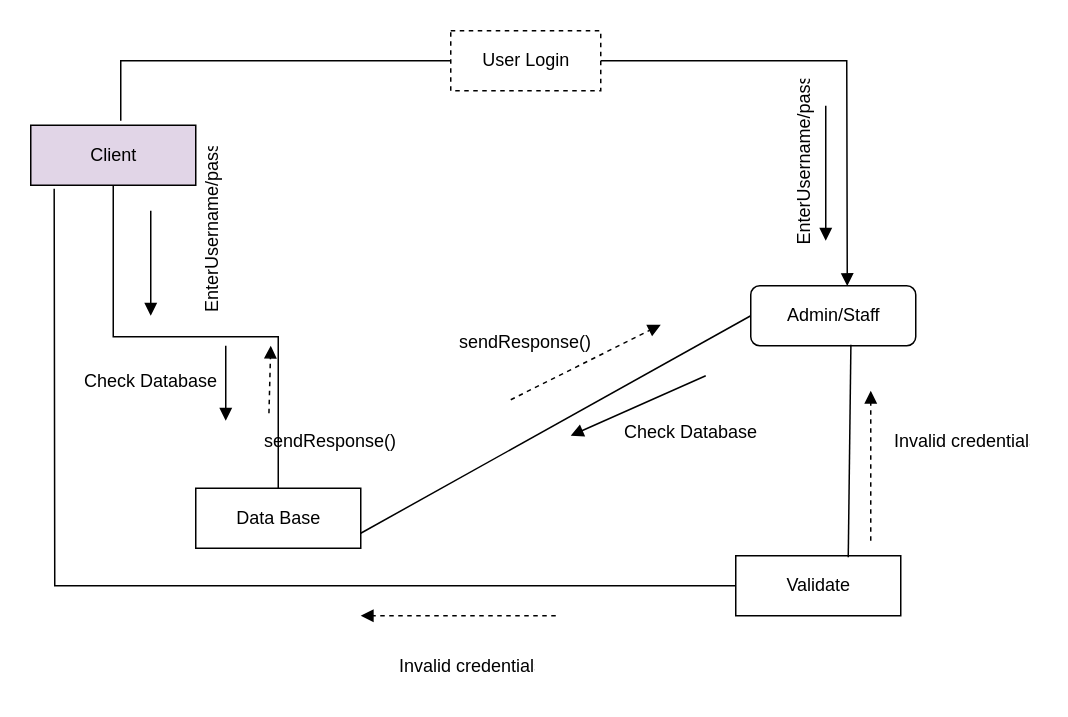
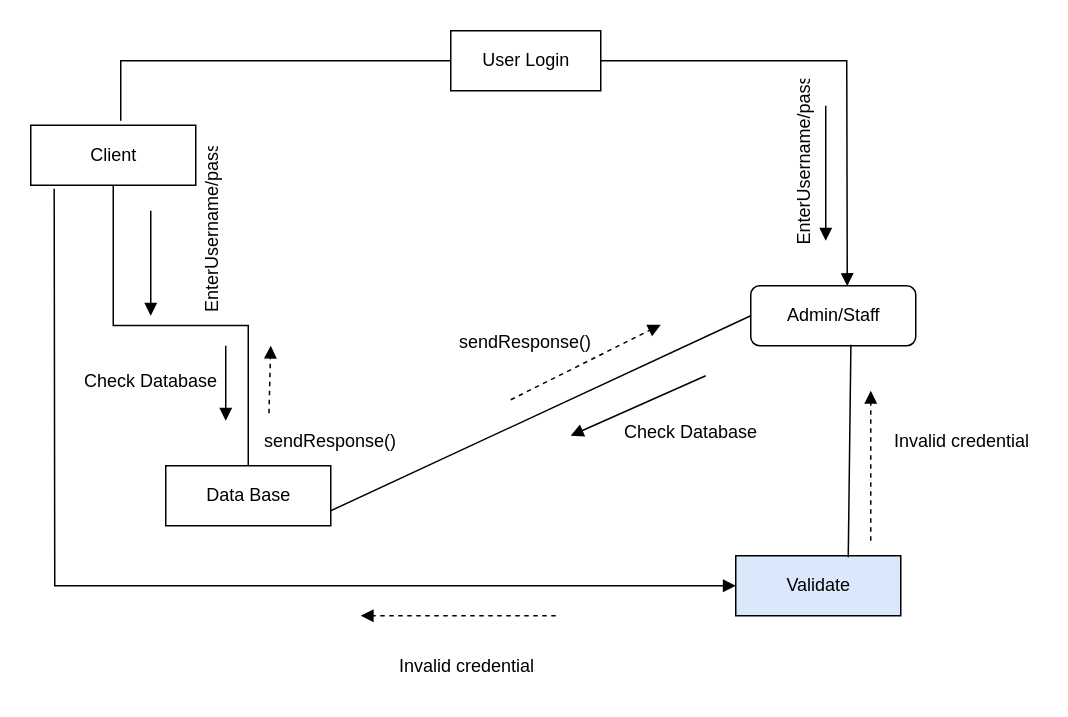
- <mxCell id="3" value="User Login" style="html=1;fillColor=#FFFFFF;dashed=1;" vertex="1" parent="1"><mxGeometry x="300" y="20" width="100" height="40" as="geometry" /></mxCell>
+ <mxCell id="3" value="User Login" style="html=1;fillColor=#FFFFFF;" vertex="1" parent="1"><mxGeometry x="300" y="20" width="100" height="40" as="geometry" /></mxCell>
- <mxCell id="5" value="Client" style="html=1;fillColor=#e1d5e7;" vertex="1" parent="1"><mxGeometry x="20" y="83" width="110" height="40" as="geometry" /></mxCell>
+ <mxCell id="5" value="Client" style="html=1;fillColor=#FFFFFF;" vertex="1" parent="1"><mxGeometry x="20" y="83" width="110" height="40" as="geometry" /></mxCell>
- <mxCell id="7" value="Data Base" style="html=1;fillColor=#FFFFFF;" vertex="1" parent="1"><mxGeometry x="130" y="325" width="110" height="40" as="geometry" /></mxCell>
+ <mxCell id="7" value="Data Base" style="html=1;fillColor=#FFFFFF;" vertex="1" parent="1"><mxGeometry x="110" y="310" width="110" height="40" as="geometry" /></mxCell>
- <mxCell id="27" value="" style="endArrow=none;html=1;rounded=0;entryX=0;entryY=0.5;entryDx=0;entryDy=0;exitX=0.142;exitY=1.06;exitDx=0;exitDy=0;exitPerimeter=0;" edge="1" parent="1" source="5" target="8"><mxGeometry relative="1" as="geometry"><mxPoint x="20" y="390" as="sourcePoint" /><mxPoint x="510" y="220" as="targetPoint" /><Array as="points"><mxPoint x="36" y="390" /></Array></mxGeometry></mxCell>
+ <mxCell id="27" value="" style="endArrow=block;html=1;rounded=0;entryX=0;entryY=0.5;entryDx=0;entryDy=0;exitX=0.142;exitY=1.06;exitDx=0;exitDy=0;exitPerimeter=0;" edge="1" parent="1" source="5" target="8"><mxGeometry relative="1" as="geometry"><mxPoint x="20" y="390" as="sourcePoint" /><mxPoint x="510" y="220" as="targetPoint" /><Array as="points"><mxPoint x="36" y="390" /></Array></mxGeometry></mxCell>
- <mxCell id="8" value="Validate" style="html=1;fillColor=#FFFFFF;" vertex="1" parent="1"><mxGeometry x="490" y="370" width="110" height="40" as="geometry" /></mxCell>
+ <mxCell id="8" value="Validate" style="html=1;fillColor=#dae8fc;" vertex="1" parent="1"><mxGeometry x="490" y="370" width="110" height="40" as="geometry" /></mxCell>
